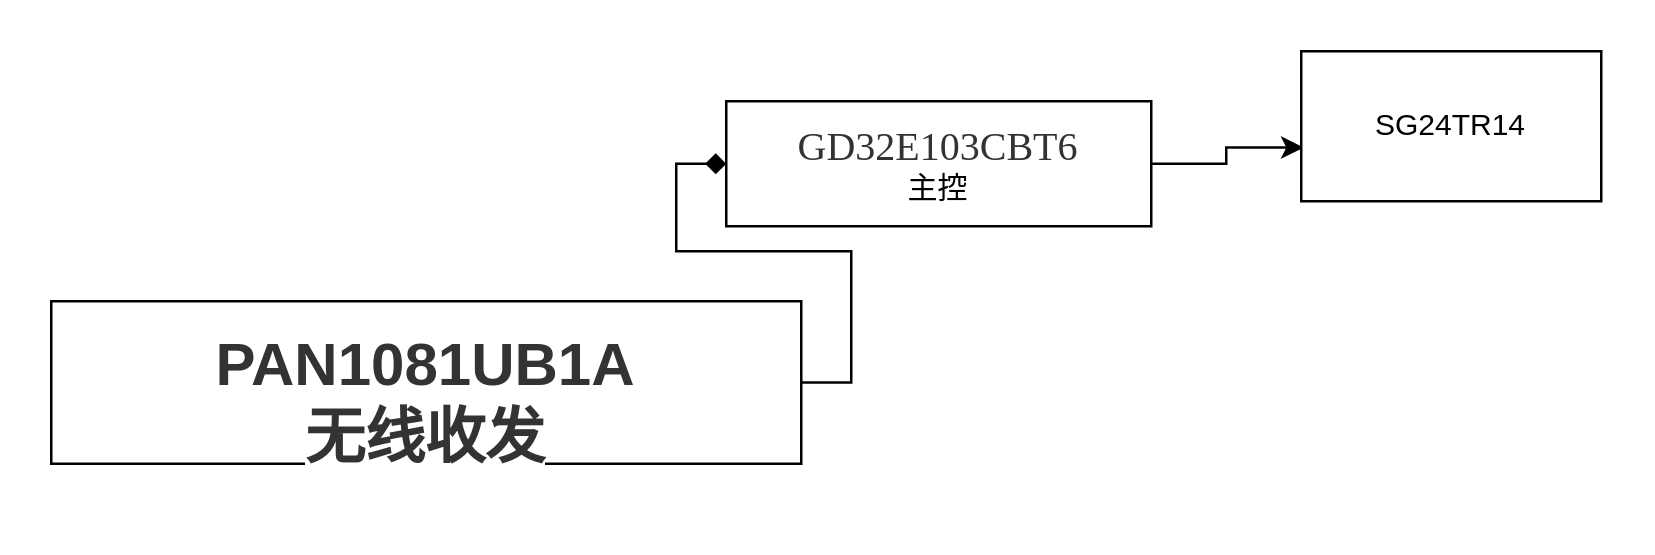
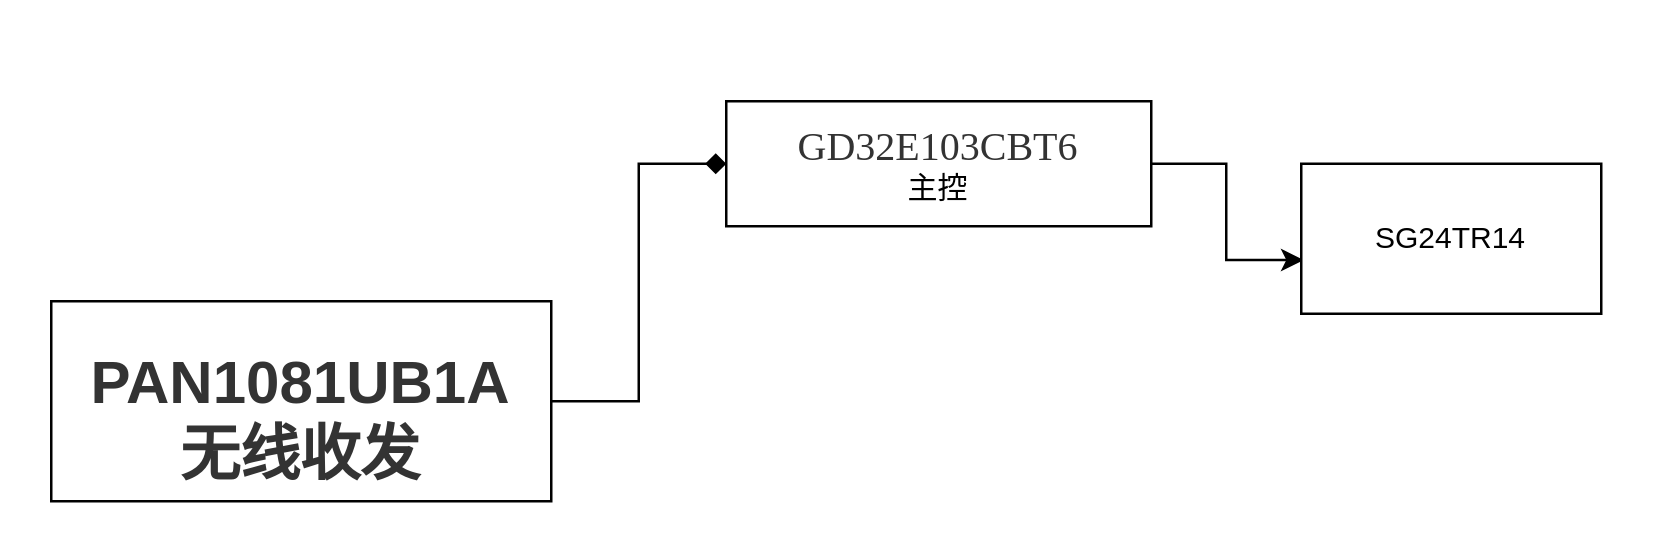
- <mxCell id="6" value="SG24TR14" style="rounded=0;whiteSpace=wrap;html=1;" vertex="1" parent="1"><mxGeometry x="520" y="20" width="120" height="60" as="geometry" /></mxCell>
+ <mxCell id="6" value="SG24TR14" style="rounded=0;whiteSpace=wrap;html=1;" vertex="1" parent="1"><mxGeometry x="520" y="65" width="120" height="60" as="geometry" /></mxCell>
- <mxCell id="3" value="&lt;br class=&quot;Apple-interchange-newline&quot;&gt;&lt;span style=&quot;color: rgb(51, 51, 51); font-family: &amp;quot;Microsoft Yahei&amp;quot;, Arial, Tahoma, Helvetica, sans-serif; font-size: 24px; font-style: normal; font-variant-ligatures: normal; font-variant-caps: normal; font-weight: 700; letter-spacing: normal; orphans: 2; text-align: start; text-indent: 0px; text-transform: none; widows: 2; word-spacing: 0px; -webkit-text-stroke-width: 0px; background-color: rgb(255, 255, 255); text-decoration-thickness: initial; text-decoration-style: initial; text-decoration-color: initial; float: none; display: inline !important;&quot;&gt;PAN1081UB1A&lt;br&gt;无线收发&lt;br&gt;&lt;/span&gt;" style="rounded=0;whiteSpace=wrap;html=1;" vertex="1" parent="1"><mxGeometry x="20" y="120" width="300" height="65" as="geometry" /></mxCell>
+ <mxCell id="3" value="&lt;br class=&quot;Apple-interchange-newline&quot;&gt;&lt;span style=&quot;color: rgb(51, 51, 51); font-family: &amp;quot;Microsoft Yahei&amp;quot;, Arial, Tahoma, Helvetica, sans-serif; font-size: 24px; font-style: normal; font-variant-ligatures: normal; font-variant-caps: normal; font-weight: 700; letter-spacing: normal; orphans: 2; text-align: start; text-indent: 0px; text-transform: none; widows: 2; word-spacing: 0px; -webkit-text-stroke-width: 0px; background-color: rgb(255, 255, 255); text-decoration-thickness: initial; text-decoration-style: initial; text-decoration-color: initial; float: none; display: inline !important;&quot;&gt;PAN1081UB1A&lt;br&gt;无线收发&lt;br&gt;&lt;/span&gt;" style="rounded=0;whiteSpace=wrap;html=1;" vertex="1" parent="1"><mxGeometry x="20" y="120" width="200" height="80" as="geometry" /></mxCell>
